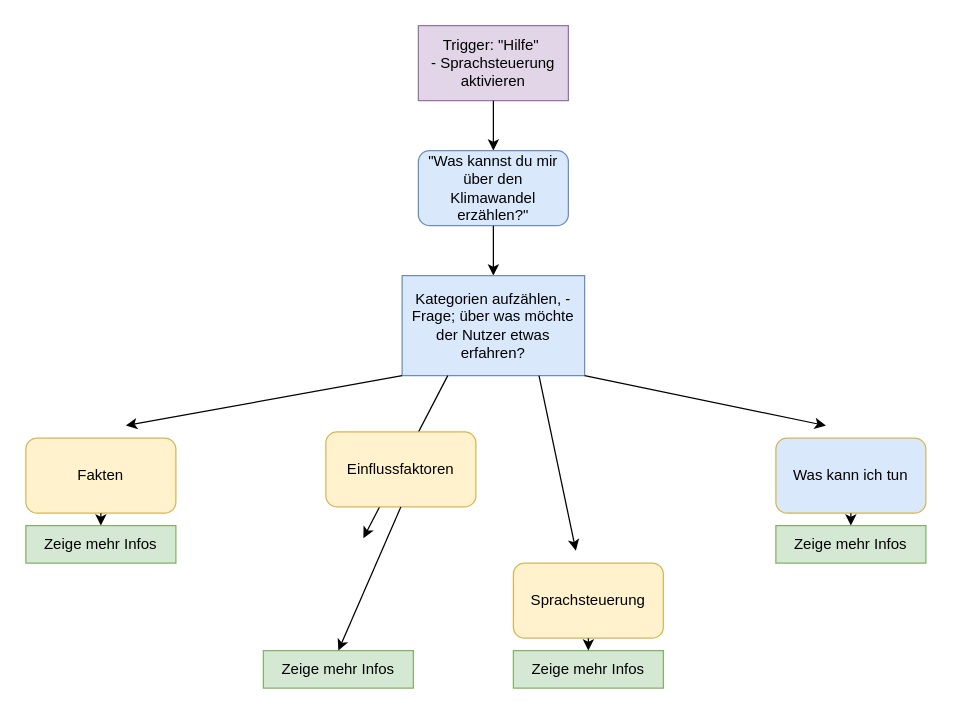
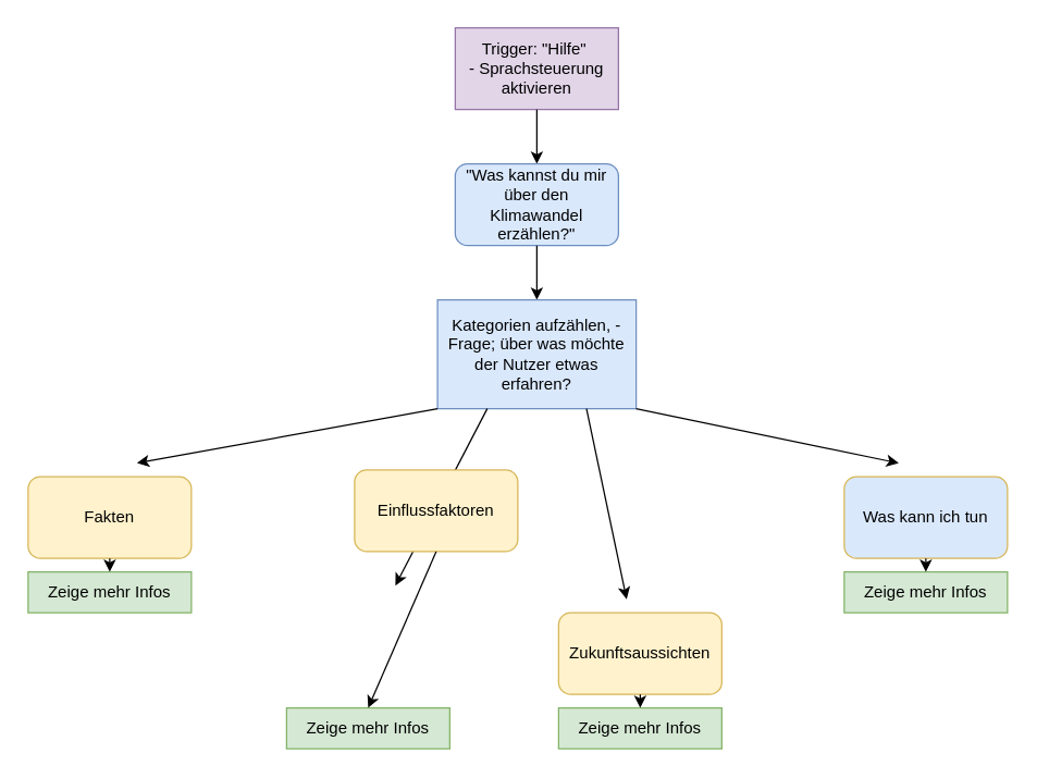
- <mxCell id="13" value="Sprachsteuerung" style="rounded=1;whiteSpace=wrap;html=1;fillColor=#fff2cc;strokeColor=#d6b656;" vertex="1" parent="1"><mxGeometry x="410" y="450" width="120" height="60" as="geometry" /></mxCell>
+ <mxCell id="13" value="Zukunftsaussichten" style="rounded=1;whiteSpace=wrap;html=1;fillColor=#fff2cc;strokeColor=#d6b656;" vertex="1" parent="1"><mxGeometry x="410" y="450" width="120" height="60" as="geometry" /></mxCell>
